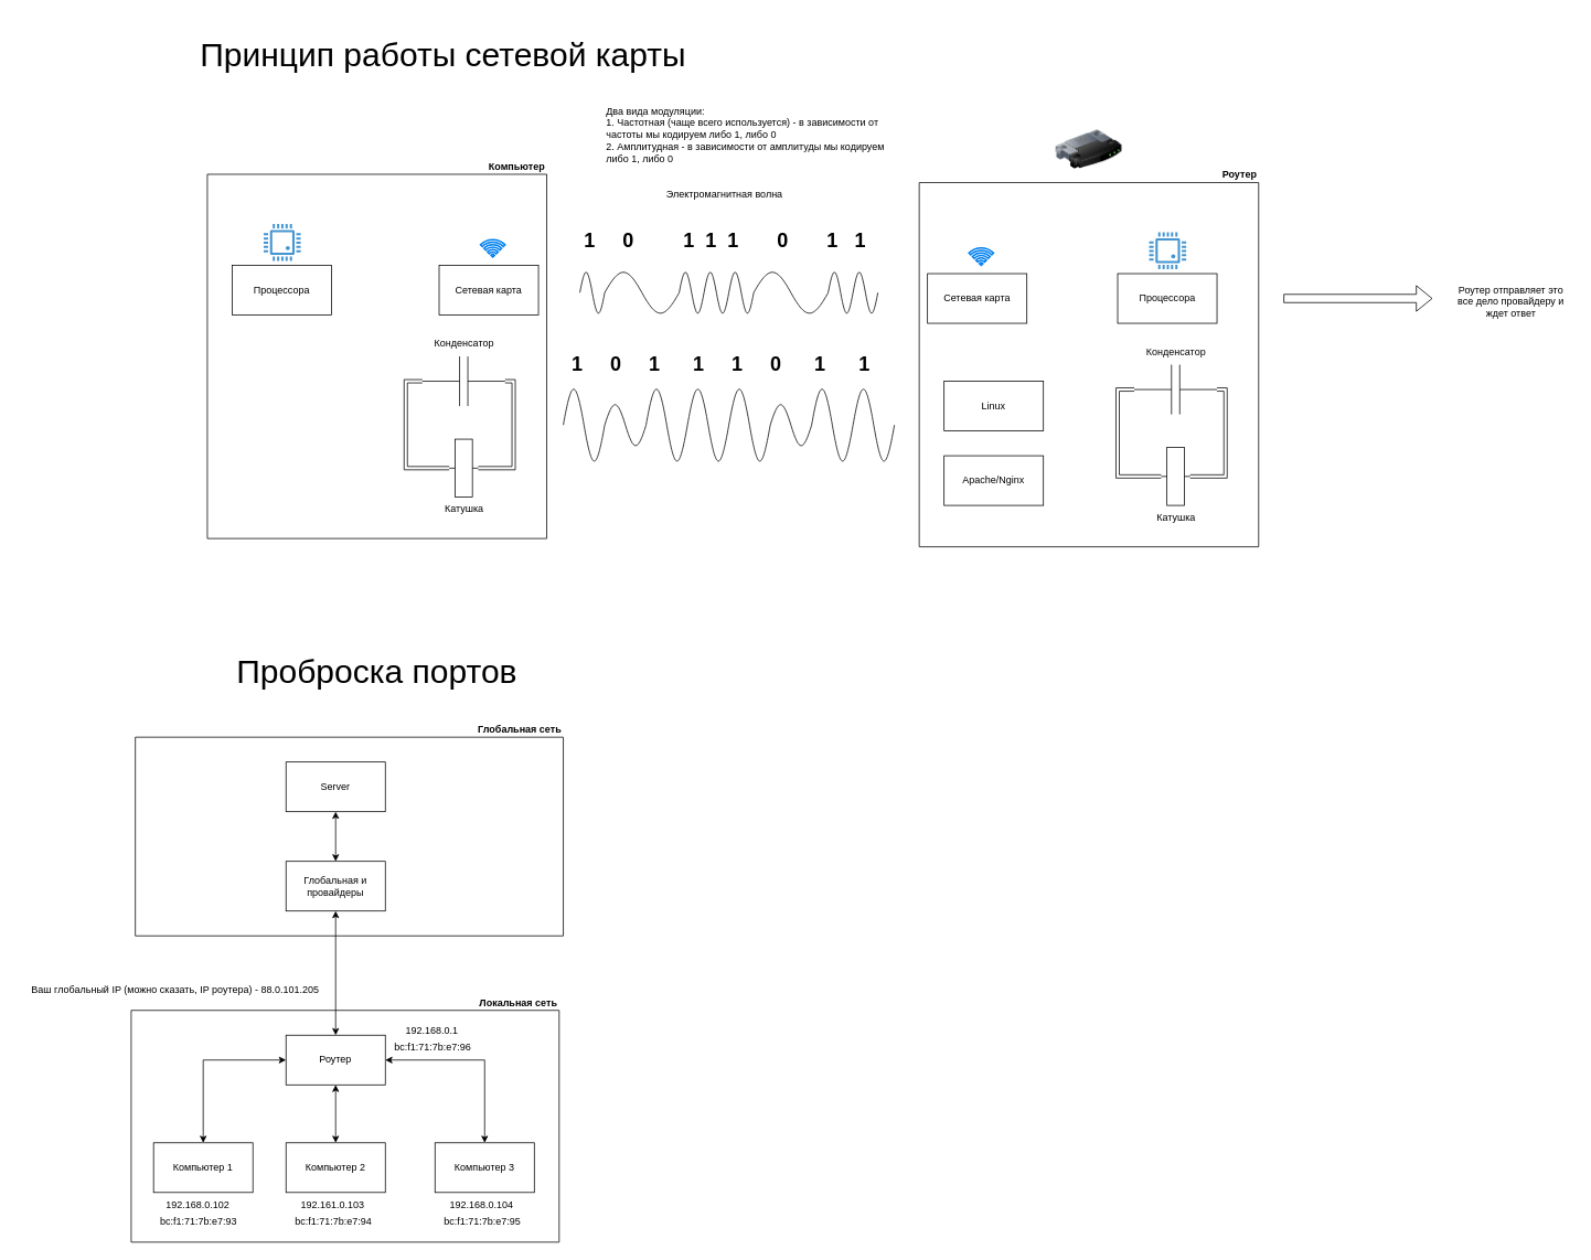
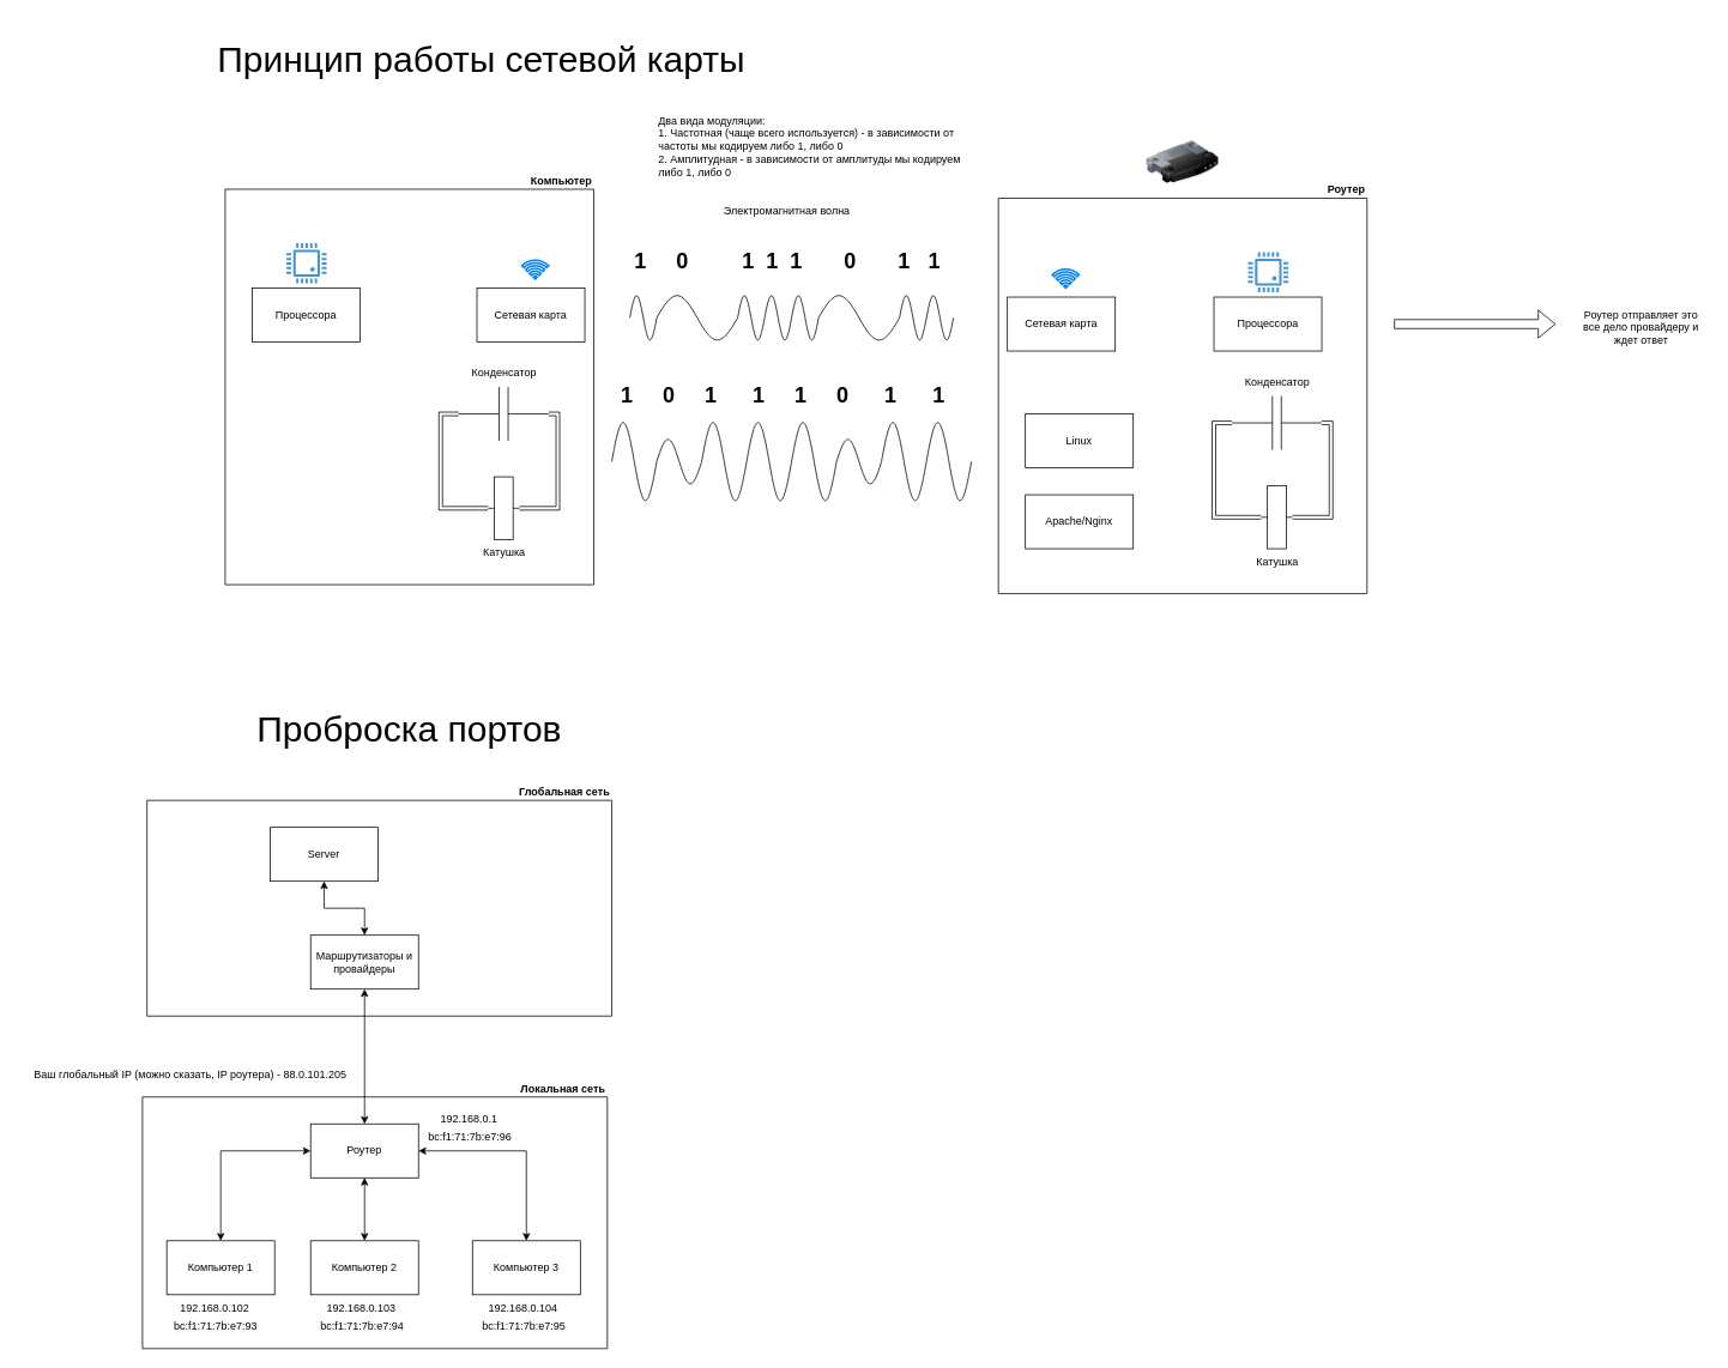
- <mxCell id="70" value="Server" style="rounded=0;whiteSpace=wrap;html=1;" vertex="1" parent="67"><mxGeometry x="182" y="30" width="120" height="60" as="geometry" /></mxCell>
+ <mxCell id="70" value="Server" style="rounded=0;whiteSpace=wrap;html=1;" vertex="1" parent="67"><mxGeometry x="137" y="30" width="120" height="60" as="geometry" /></mxCell>
- <mxCell id="68" value="Глобальная и провайдеры" style="rounded=0;whiteSpace=wrap;html=1;" vertex="1" parent="67"><mxGeometry x="182" y="150" width="120" height="60" as="geometry" /></mxCell>
+ <mxCell id="68" value="Маршрутизаторы и провайдеры" style="rounded=0;whiteSpace=wrap;html=1;" vertex="1" parent="67"><mxGeometry x="182" y="150" width="120" height="60" as="geometry" /></mxCell>
- <mxCell id="60" value="192.161.0.103" style="text;html=1;align=center;verticalAlign=middle;whiteSpace=wrap;rounded=0;" vertex="1" parent="58"><mxGeometry x="202" y="220" width="83" height="30" as="geometry" /></mxCell>
+ <mxCell id="60" value="192.168.0.103" style="text;html=1;align=center;verticalAlign=middle;whiteSpace=wrap;rounded=0;" vertex="1" parent="58"><mxGeometry x="202" y="220" width="83" height="30" as="geometry" /></mxCell>
